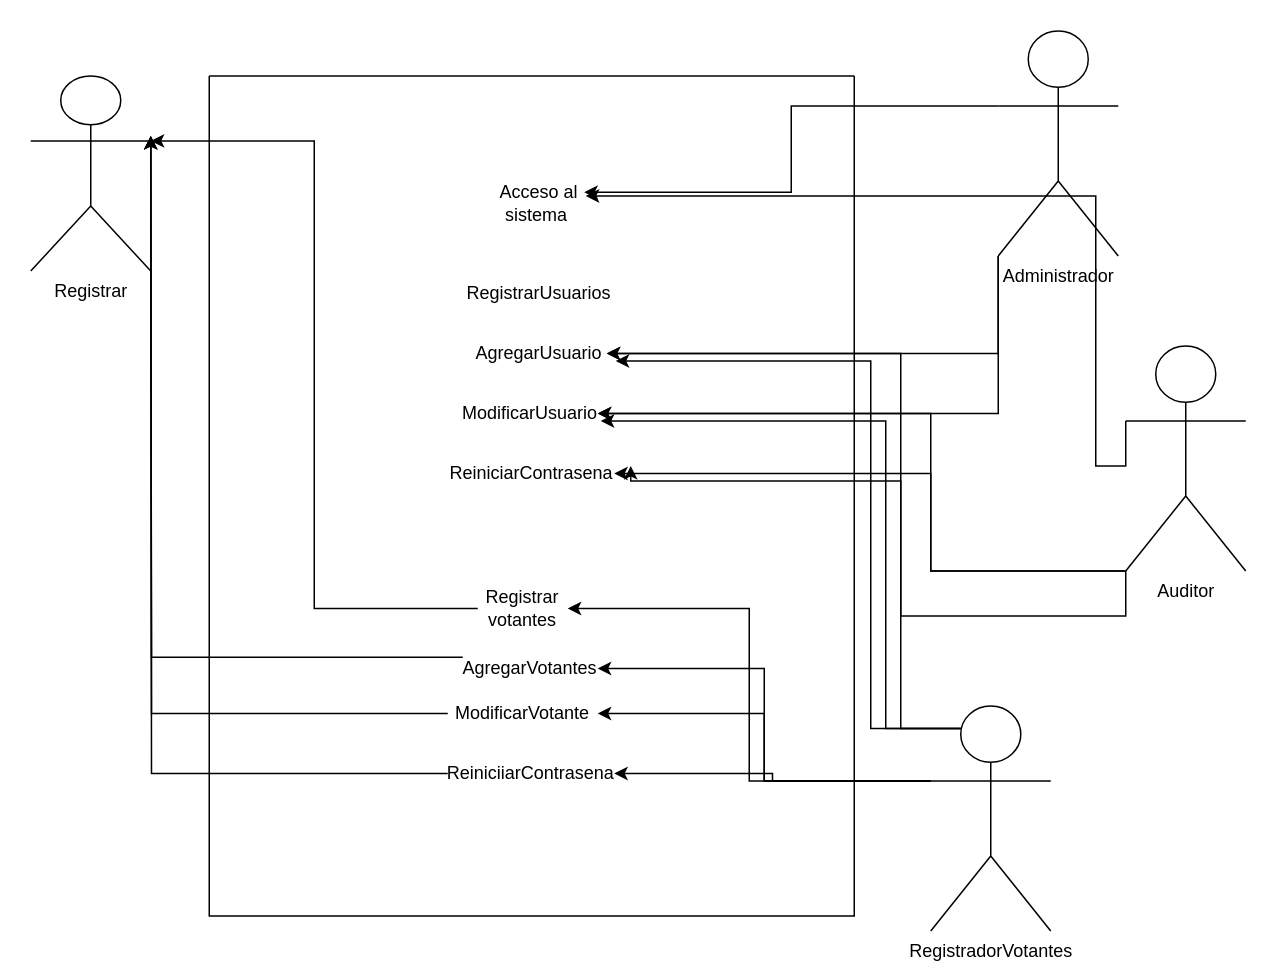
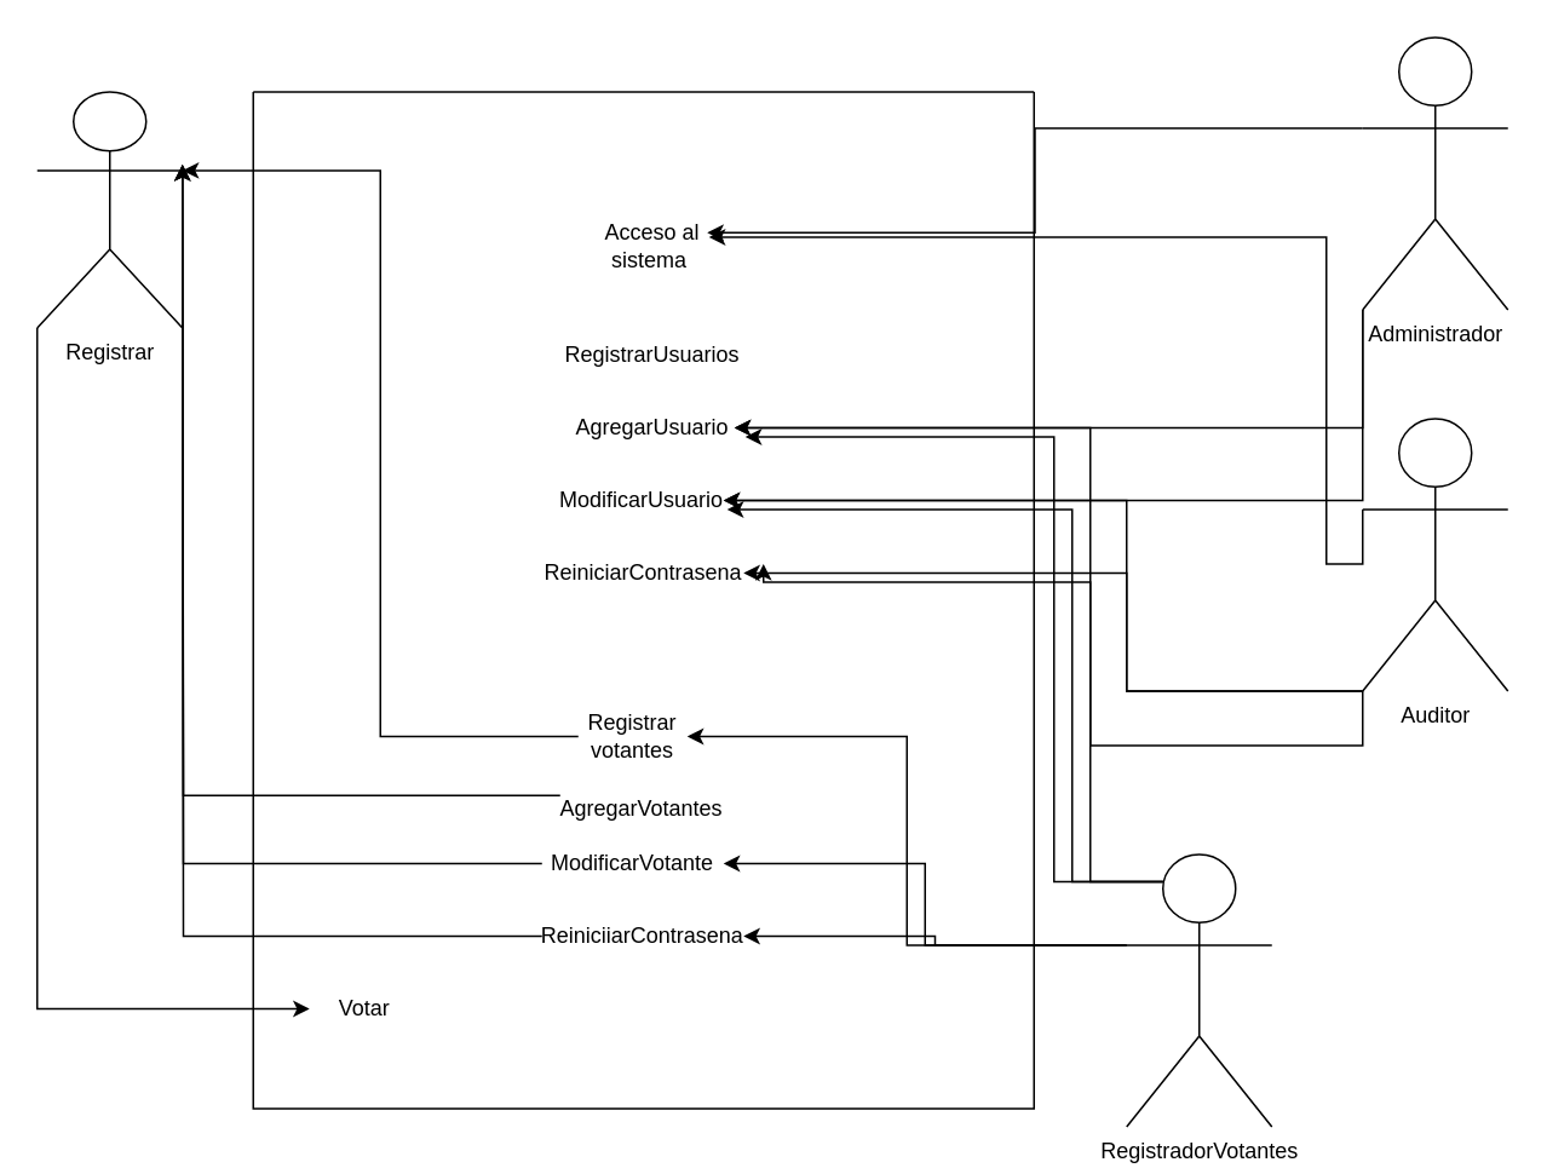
- <mxCell id="7" value="Administrador" style="shape=umlActor;verticalLabelPosition=bottom;verticalAlign=top;html=1;outlineConnect=0;" vertex="1" parent="1"><mxGeometry x="665" y="20" width="80" height="150" as="geometry" /></mxCell>
+ <mxCell id="7" value="Administrador" style="shape=umlActor;verticalLabelPosition=bottom;verticalAlign=top;html=1;outlineConnect=0;" vertex="1" parent="1"><mxGeometry x="750" y="20" width="80" height="150" as="geometry" /></mxCell>
+ <mxCell id="2" style="edgeStyle=orthogonalEdgeStyle;rounded=0;orthogonalLoop=1;jettySize=auto;html=1;exitX=0;exitY=1;exitDx=0;exitDy=0;exitPerimeter=0;entryX=0;entryY=0.5;entryDx=0;entryDy=0;" edge="1" parent="1" source="3" target="27"><mxGeometry relative="1" as="geometry" /></mxCell>
- <mxCell id="9" style="edgeStyle=orthogonalEdgeStyle;rounded=0;orthogonalLoop=1;jettySize=auto;html=1;exitX=0;exitY=0.333;exitDx=0;exitDy=0;exitPerimeter=0;entryX=1;entryY=0.5;entryDx=0;entryDy=0;" edge="1" parent="1" source="15" target="23"><mxGeometry relative="1" as="geometry" /></mxCell>
+ <mxCell id="27" value="Votar" style="text;html=1;strokeColor=none;fillColor=none;align=center;verticalAlign=middle;whiteSpace=wrap;rounded=0;" vertex="1" parent="21"><mxGeometry x="31" y="490" width="61" height="30" as="geometry" /></mxCell>
